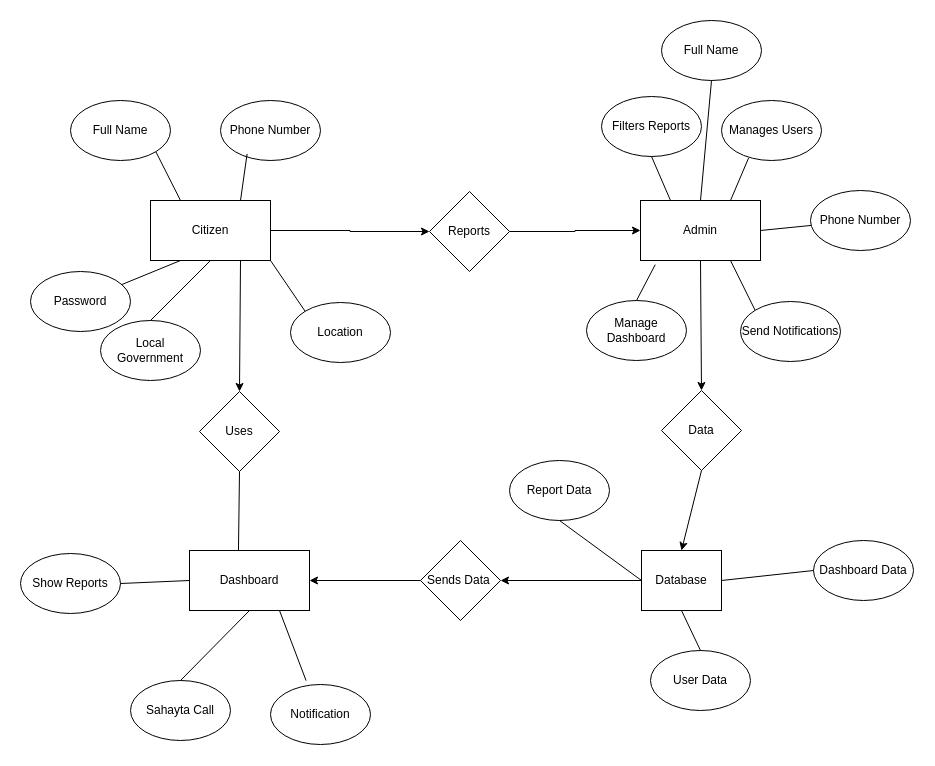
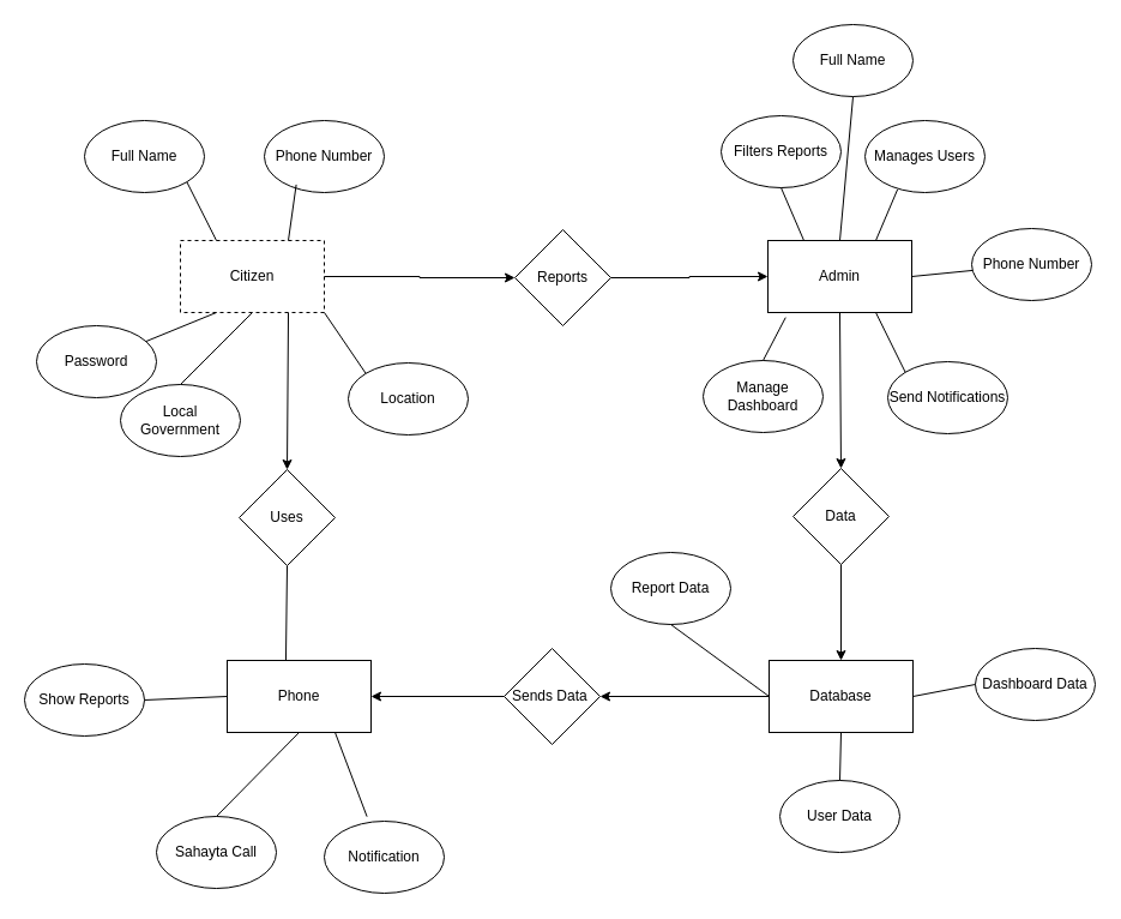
- <mxCell id="8" value="Citizen" style="rounded=0;whiteSpace=wrap;html=1;fillColor=none;" vertex="1" parent="1"><mxGeometry x="150" y="200" width="120" height="60" as="geometry" /></mxCell>
+ <mxCell id="8" value="Citizen" style="rounded=0;whiteSpace=wrap;html=1;fillColor=none;dashed=1;" vertex="1" parent="1"><mxGeometry x="150" y="200" width="120" height="60" as="geometry" /></mxCell>
- <mxCell id="44" value="Dashboard" style="rounded=0;whiteSpace=wrap;html=1;fillColor=none;" vertex="1" parent="1"><mxGeometry x="189" y="550" width="120" height="60" as="geometry" /></mxCell>
+ <mxCell id="44" value="Phone" style="rounded=0;whiteSpace=wrap;html=1;fillColor=none;" vertex="1" parent="1"><mxGeometry x="189" y="550" width="120" height="60" as="geometry" /></mxCell>
- <mxCell id="35" value="Database" style="rounded=0;whiteSpace=wrap;html=1;fillColor=none;" vertex="1" parent="1"><mxGeometry x="641" y="550" width="80" height="60" as="geometry" /></mxCell>
+ <mxCell id="35" value="Database" style="rounded=0;whiteSpace=wrap;html=1;fillColor=none;" vertex="1" parent="1"><mxGeometry x="641" y="550" width="120" height="60" as="geometry" /></mxCell>
